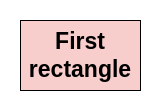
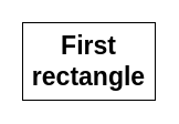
- <mxCell id="2" value="&lt;b style=&quot;font-size: 23px;&quot;&gt;First rectangle&lt;/b&gt;" style="rounded=0;whiteSpace=wrap;html=1;fontColor=default;labelBackgroundColor=none;labelBorderColor=none;labelPosition=center;verticalLabelPosition=middle;align=center;verticalAlign=middle;horizontal=1;fillColor=#f8cecc;" vertex="1" parent="1"><mxGeometry x="20" y="20" width="120" height="70" as="geometry" /></mxCell>
+ <mxCell id="2" value="&lt;b style=&quot;font-size: 23px;&quot;&gt;First rectangle&lt;/b&gt;" style="rounded=0;whiteSpace=wrap;html=1;fontColor=default;labelBackgroundColor=none;labelBorderColor=none;labelPosition=center;verticalLabelPosition=middle;align=center;verticalAlign=middle;horizontal=1;" vertex="1" parent="1"><mxGeometry x="20" y="20" width="120" height="70" as="geometry" /></mxCell>
